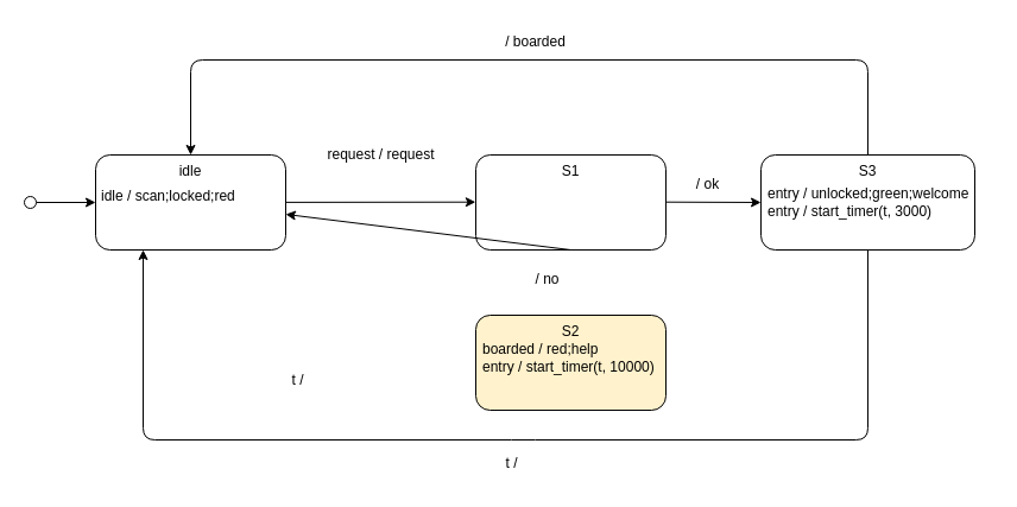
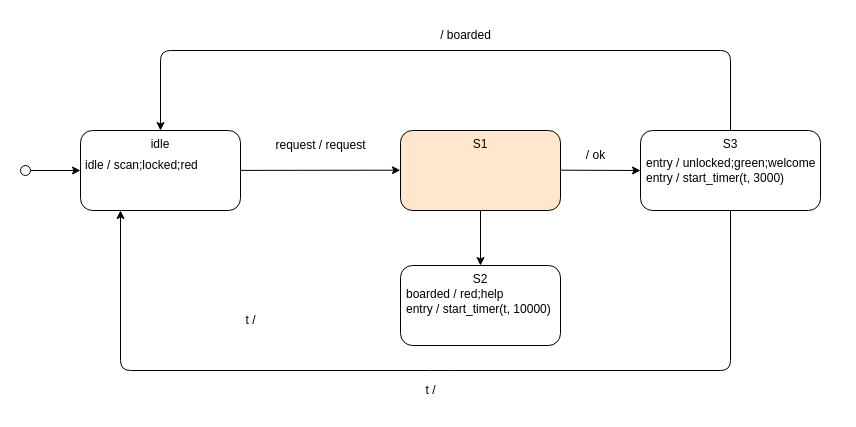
- <mxCell id="19" value="/ boarded" style="text;html=1;align=center;verticalAlign=middle;resizable=0;points=[];autosize=1;strokeColor=none;fillColor=none;" vertex="1" parent="1"><mxGeometry x="415" y="20" width="70" height="30" as="geometry" /></mxCell>
+ <mxCell id="19" value="/ boarded" style="text;html=1;align=center;verticalAlign=middle;resizable=0;points=[];autosize=1;strokeColor=none;fillColor=none;" vertex="1" parent="1"><mxGeometry x="430" y="20" width="70" height="30" as="geometry" /></mxCell>
- <mxCell id="4" value="request / request" style="text;html=1;align=center;verticalAlign=middle;resizable=0;points=[];autosize=1;strokeColor=none;fillColor=none;" parent="1" vertex="1"><mxGeometry x="265" y="115" width="110" height="30" as="geometry" /></mxCell>
+ <mxCell id="4" value="request / request" style="text;html=1;align=center;verticalAlign=middle;resizable=0;points=[];autosize=1;strokeColor=none;fillColor=none;" parent="1" vertex="1"><mxGeometry x="265" y="130" width="110" height="30" as="geometry" /></mxCell>
- <mxCell id="8" value="S1" style="rounded=1;whiteSpace=wrap;html=1;verticalAlign=top;" vertex="1" parent="1"><mxGeometry x="400" y="130" width="160" height="80" as="geometry" /></mxCell>
+ <mxCell id="8" value="S1" style="rounded=1;whiteSpace=wrap;html=1;verticalAlign=top;fillColor=#ffe6cc;" vertex="1" parent="1"><mxGeometry x="400" y="130" width="160" height="80" as="geometry" /></mxCell>
- <mxCell id="11" style="edgeStyle=none;html=1;exitX=0.5;exitY=1;exitDx=0;exitDy=0;" edge="1" parent="1" source="8" target="3"><mxGeometry relative="1" as="geometry"><mxPoint x="629.85" y="230" as="targetPoint" /><mxPoint x="470" y="230.2" as="sourcePoint" /></mxGeometry></mxCell>
+ <mxCell id="11" style="edgeStyle=none;html=1;entryX=0.5;entryY=0;entryDx=0;entryDy=0;exitX=0.5;exitY=1;exitDx=0;exitDy=0;" edge="1" parent="1" source="8" target="9"><mxGeometry relative="1" as="geometry"><mxPoint x="629.85" y="230" as="targetPoint" /><mxPoint x="470" y="230.2" as="sourcePoint" /></mxGeometry></mxCell>
- <mxCell id="13" value="/ no" style="text;html=1;align=center;verticalAlign=middle;resizable=0;points=[];autosize=1;strokeColor=none;fillColor=none;" vertex="1" parent="1"><mxGeometry x="440" y="220" width="40" height="30" as="geometry" /></mxCell>
- <mxCell id="9" value="S2" style="rounded=1;whiteSpace=wrap;html=1;verticalAlign=top;fillColor=#fff2cc;" vertex="1" parent="1"><mxGeometry x="400" y="265" width="160" height="80" as="geometry" /></mxCell>
+ <mxCell id="9" value="S2" style="rounded=1;whiteSpace=wrap;html=1;verticalAlign=top;" vertex="1" parent="1"><mxGeometry x="400" y="265" width="160" height="80" as="geometry" /></mxCell>
